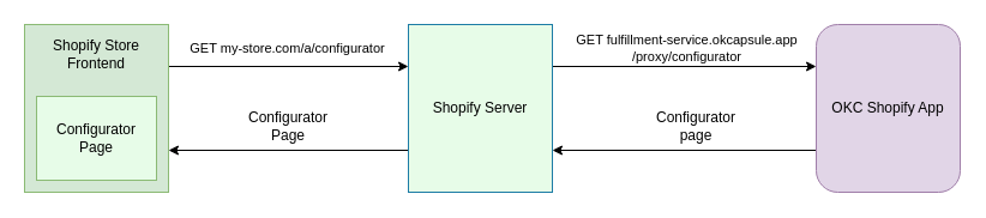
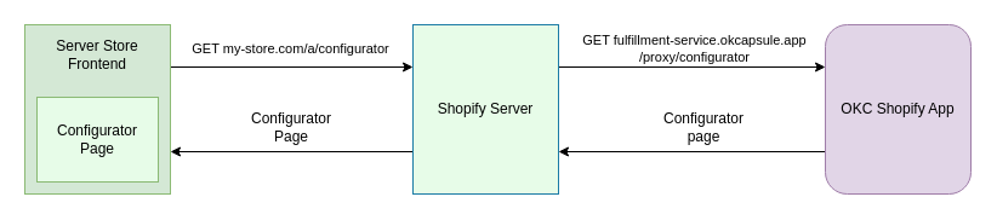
- <mxCell id="11" value="Shopify Store Frontend" style="text;html=1;strokeColor=none;fillColor=none;align=center;verticalAlign=middle;whiteSpace=wrap;rounded=0;" vertex="1" parent="1"><mxGeometry x="30" y="30" width="100" height="30" as="geometry" /></mxCell>
+ <mxCell id="11" value="Server Store Frontend" style="text;html=1;strokeColor=none;fillColor=none;align=center;verticalAlign=middle;whiteSpace=wrap;rounded=0;" vertex="1" parent="1"><mxGeometry x="30" y="30" width="100" height="30" as="geometry" /></mxCell>
